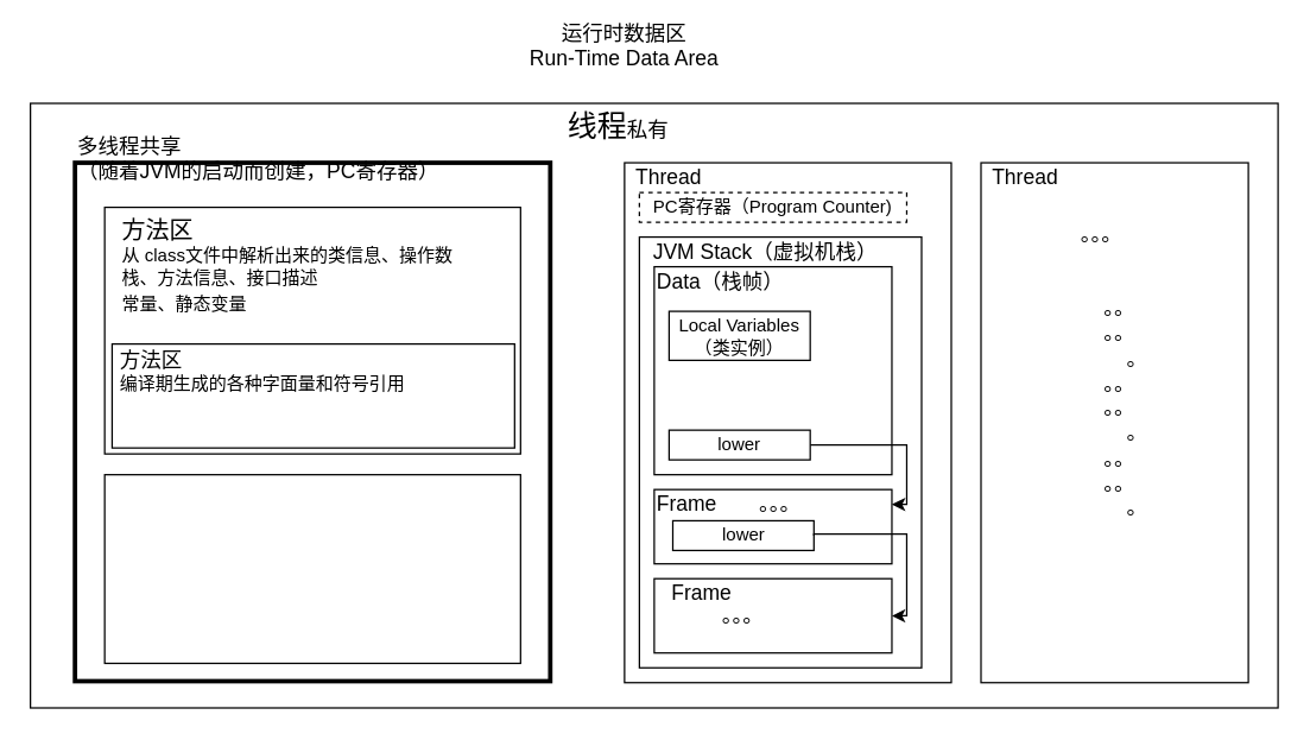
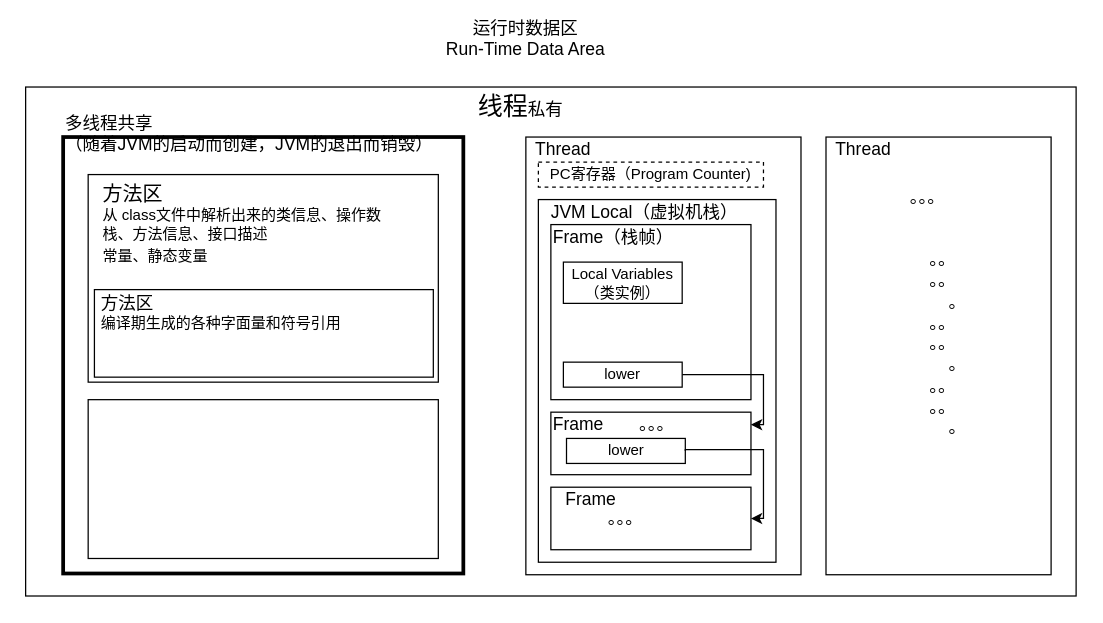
- <mxCell id="9" value="&lt;span style=&quot;font-size: 14px&quot;&gt;多线程共享&lt;/span&gt;&lt;span style=&quot;font-size: 14px&quot;&gt;&lt;br&gt;（随着JVM的启动而创建，PC寄存器）&lt;/span&gt;" style="text;html=1;strokeColor=none;fillColor=none;align=left;verticalAlign=middle;whiteSpace=wrap;rounded=0;" parent="1" vertex="1"><mxGeometry x="50" y="96" width="320" height="20" as="geometry" /></mxCell>
+ <mxCell id="9" value="&lt;span style=&quot;font-size: 14px&quot;&gt;多线程共享&lt;/span&gt;&lt;span style=&quot;font-size: 14px&quot;&gt;&lt;br&gt;（随着JVM的启动而创建，JVM的退出而销毁）&lt;/span&gt;" style="text;html=1;strokeColor=none;fillColor=none;align=left;verticalAlign=middle;whiteSpace=wrap;rounded=0;" parent="1" vertex="1"><mxGeometry x="50" y="96" width="320" height="20" as="geometry" /></mxCell>
- <mxCell id="16" value="&lt;span style=&quot;font-size: 14px&quot;&gt;JVM Stack（虚拟机栈）&lt;/span&gt;" style="text;html=1;strokeColor=none;fillColor=none;align=center;verticalAlign=middle;whiteSpace=wrap;rounded=0;" parent="1" vertex="1"><mxGeometry x="430" y="159" width="170" height="20" as="geometry" /></mxCell>
+ <mxCell id="16" value="&lt;span style=&quot;font-size: 14px&quot;&gt;JVM Local（虚拟机栈）&lt;/span&gt;" style="text;html=1;strokeColor=none;fillColor=none;align=center;verticalAlign=middle;whiteSpace=wrap;rounded=0;" parent="1" vertex="1"><mxGeometry x="430" y="159" width="170" height="20" as="geometry" /></mxCell>
- <mxCell id="23" value="&lt;span style=&quot;font-size: 14px&quot;&gt;Data&lt;/span&gt;&lt;span style=&quot;font-size: 14px&quot;&gt;（&lt;/span&gt;&lt;span style=&quot;font-size: 14px&quot;&gt;栈帧&lt;/span&gt;&lt;span style=&quot;font-size: 14px&quot;&gt;）&lt;/span&gt;" style="text;html=1;strokeColor=none;fillColor=none;align=left;verticalAlign=middle;whiteSpace=wrap;rounded=0;" parent="1" vertex="1"><mxGeometry x="440" y="179" width="170" height="20" as="geometry" /></mxCell>
+ <mxCell id="23" value="&lt;span style=&quot;font-size: 14px&quot;&gt;Frame&lt;/span&gt;&lt;span style=&quot;font-size: 14px&quot;&gt;（&lt;/span&gt;&lt;span style=&quot;font-size: 14px&quot;&gt;栈帧&lt;/span&gt;&lt;span style=&quot;font-size: 14px&quot;&gt;）&lt;/span&gt;" style="text;html=1;strokeColor=none;fillColor=none;align=left;verticalAlign=middle;whiteSpace=wrap;rounded=0;" parent="1" vertex="1"><mxGeometry x="440" y="179" width="170" height="20" as="geometry" /></mxCell>
